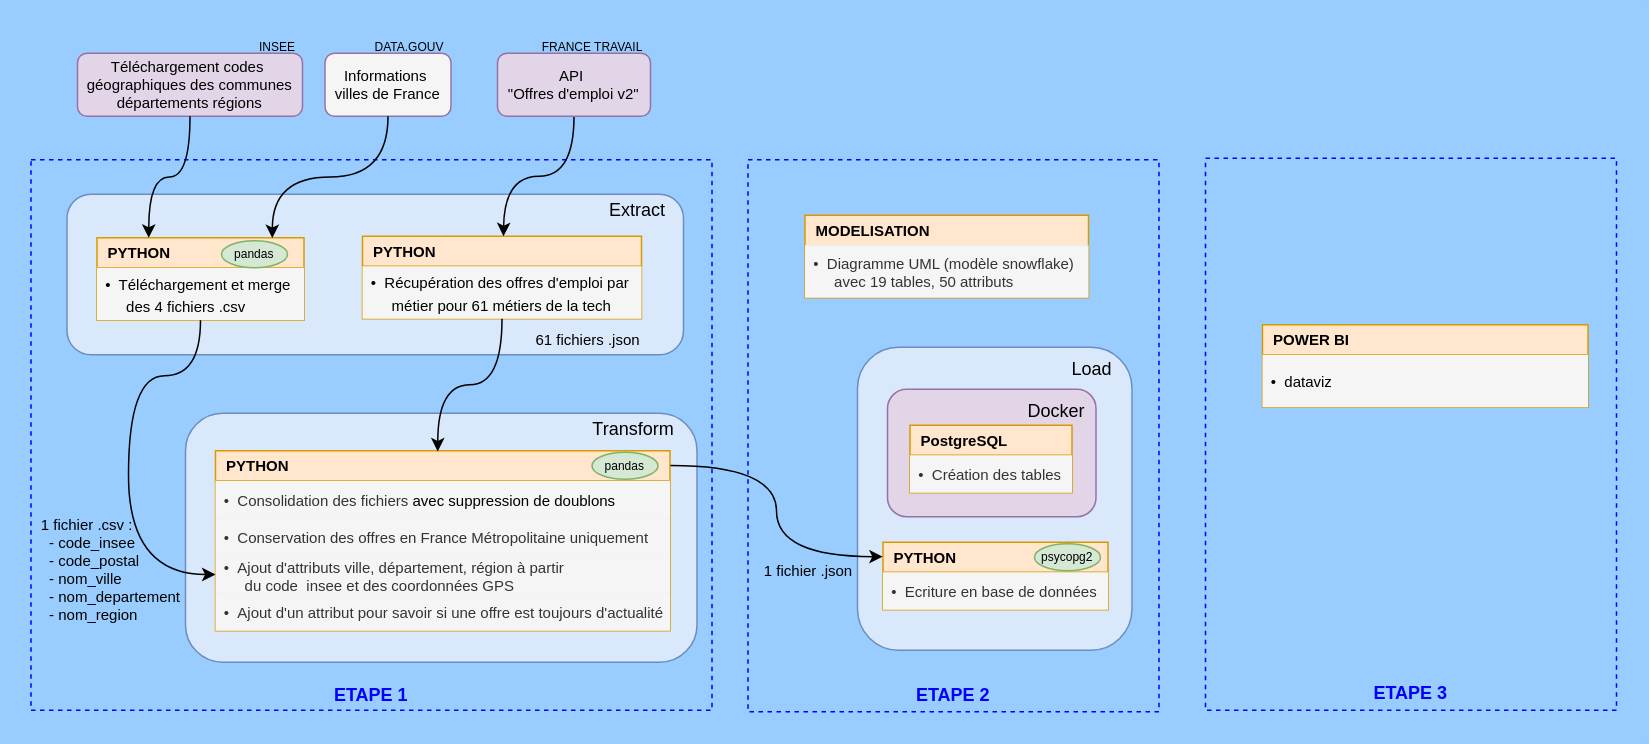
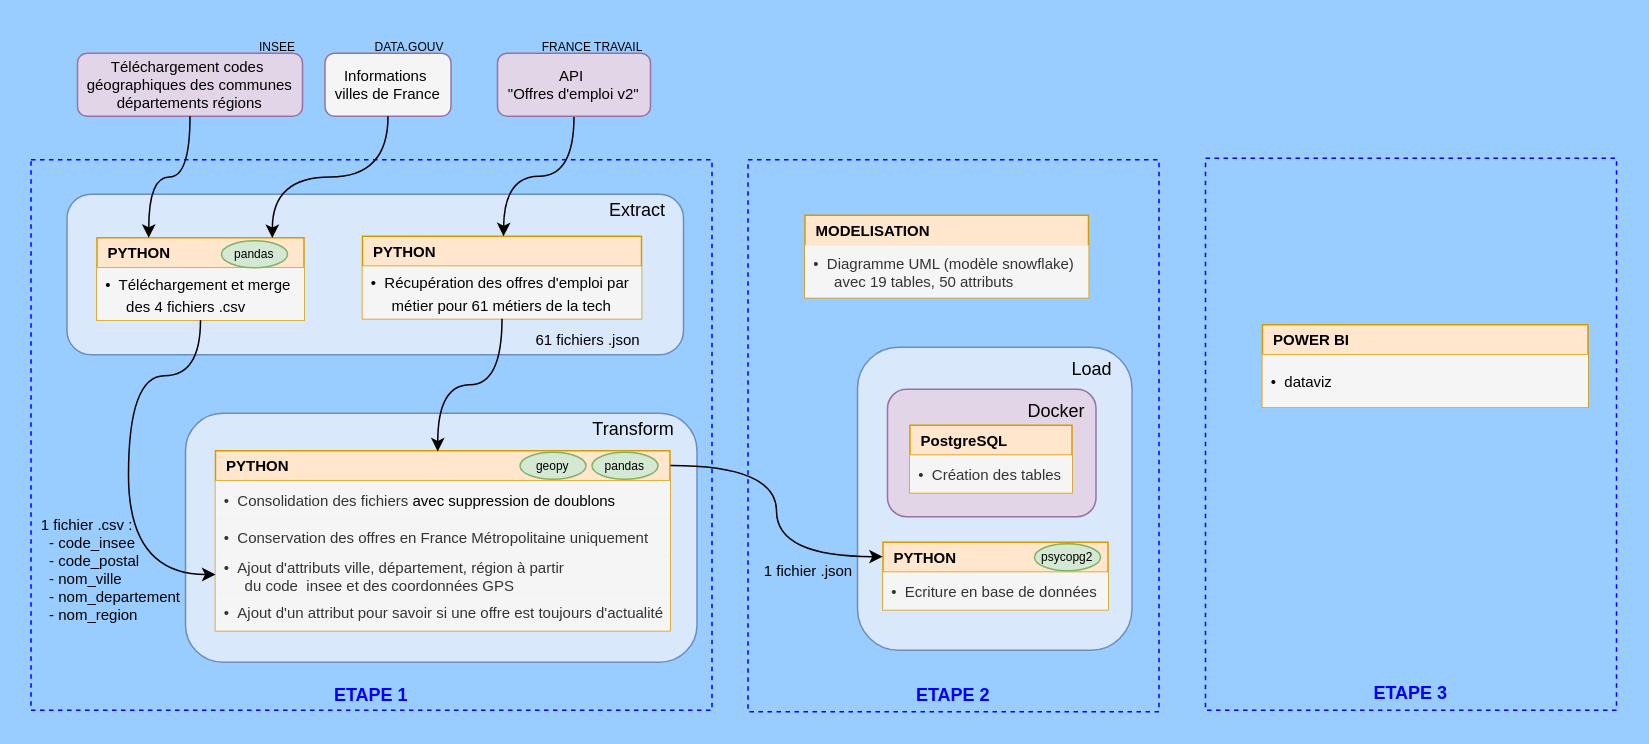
+ <mxCell id="43" value="geopy" style="ellipse;whiteSpace=wrap;html=1;fontSize=8;fillColor=#d5e8d4;strokeColor=#82b366;" vertex="1" parent="1"><mxGeometry x="346" y="301" width="44" height="18" as="geometry" /></mxCell>
